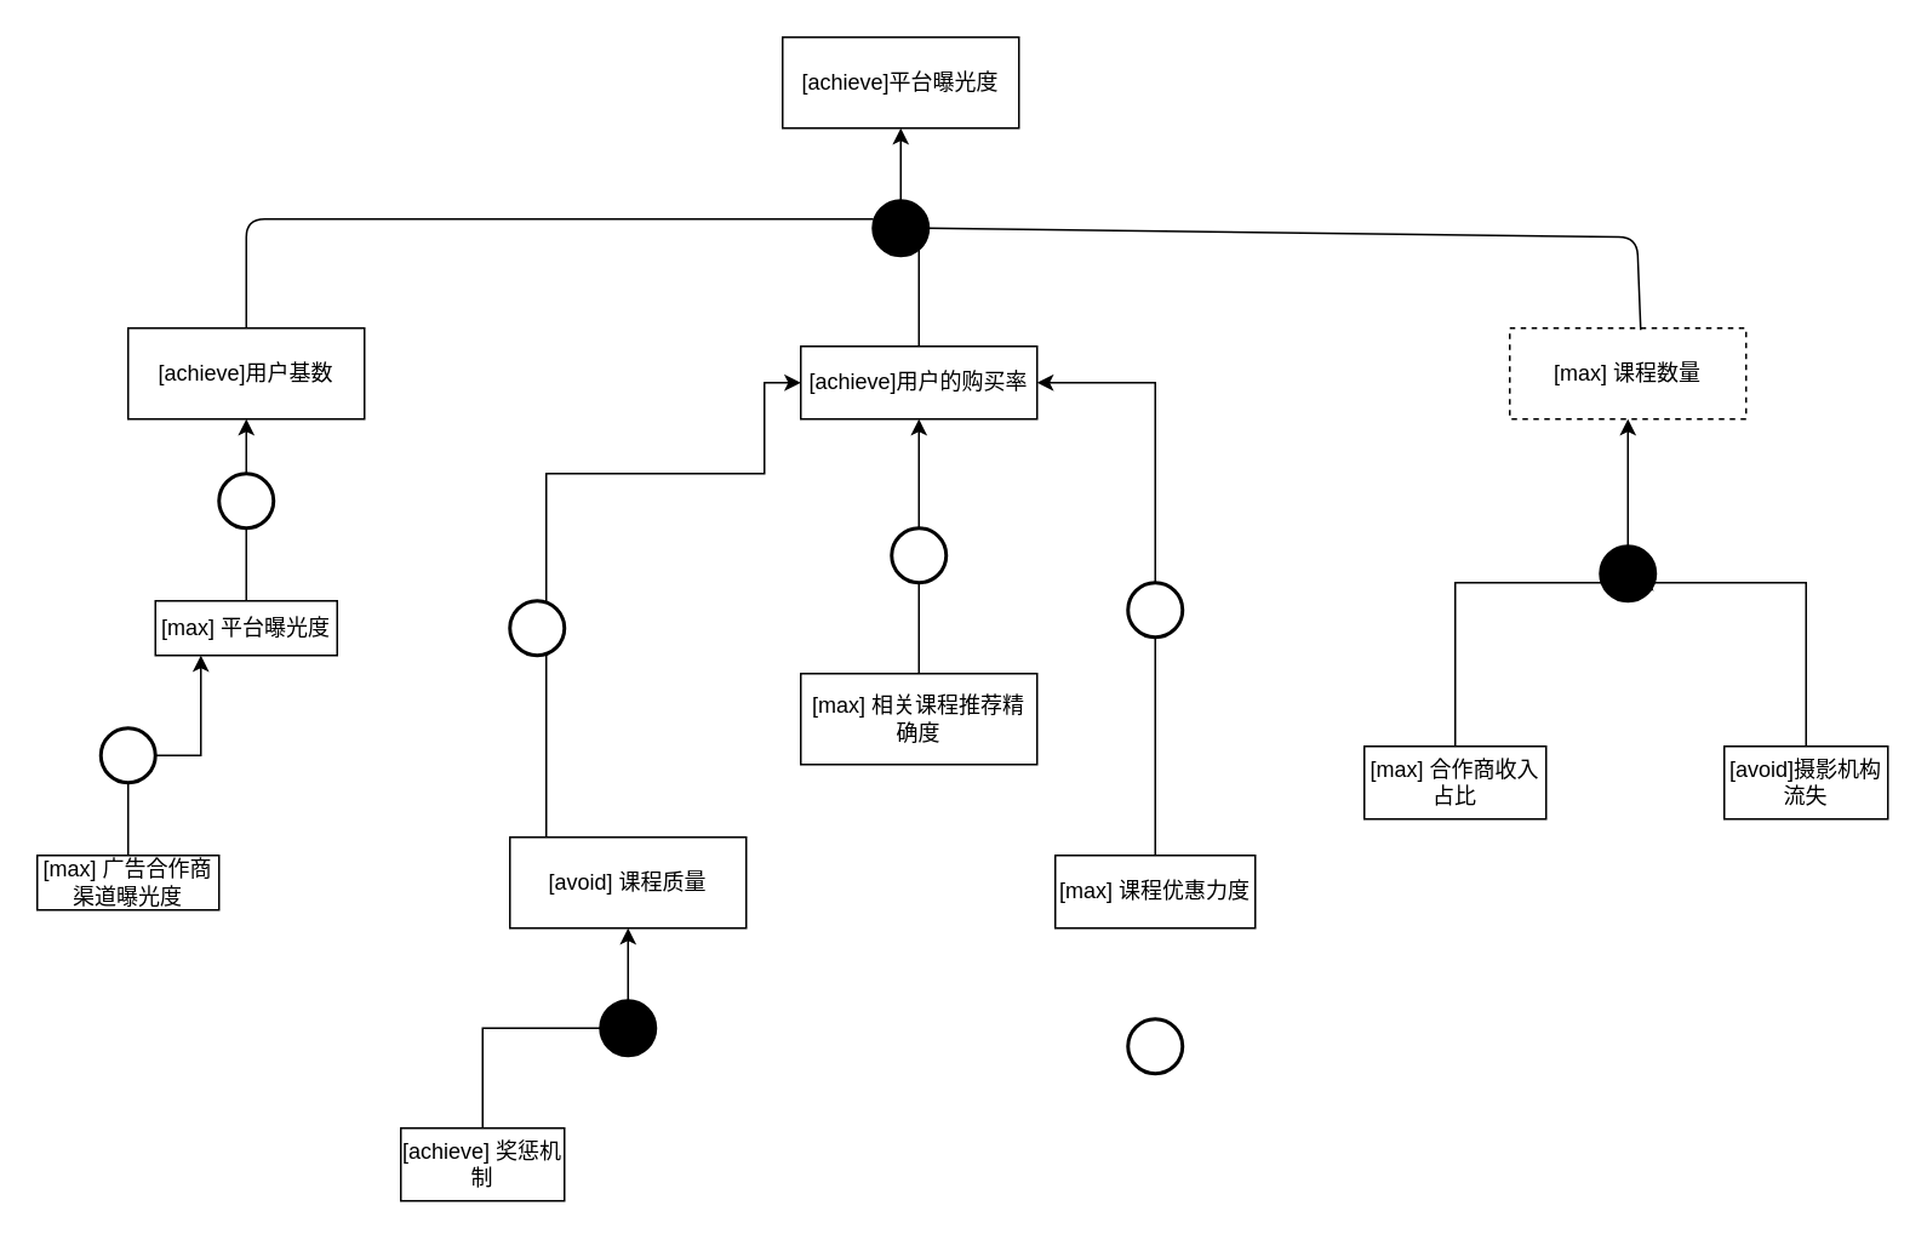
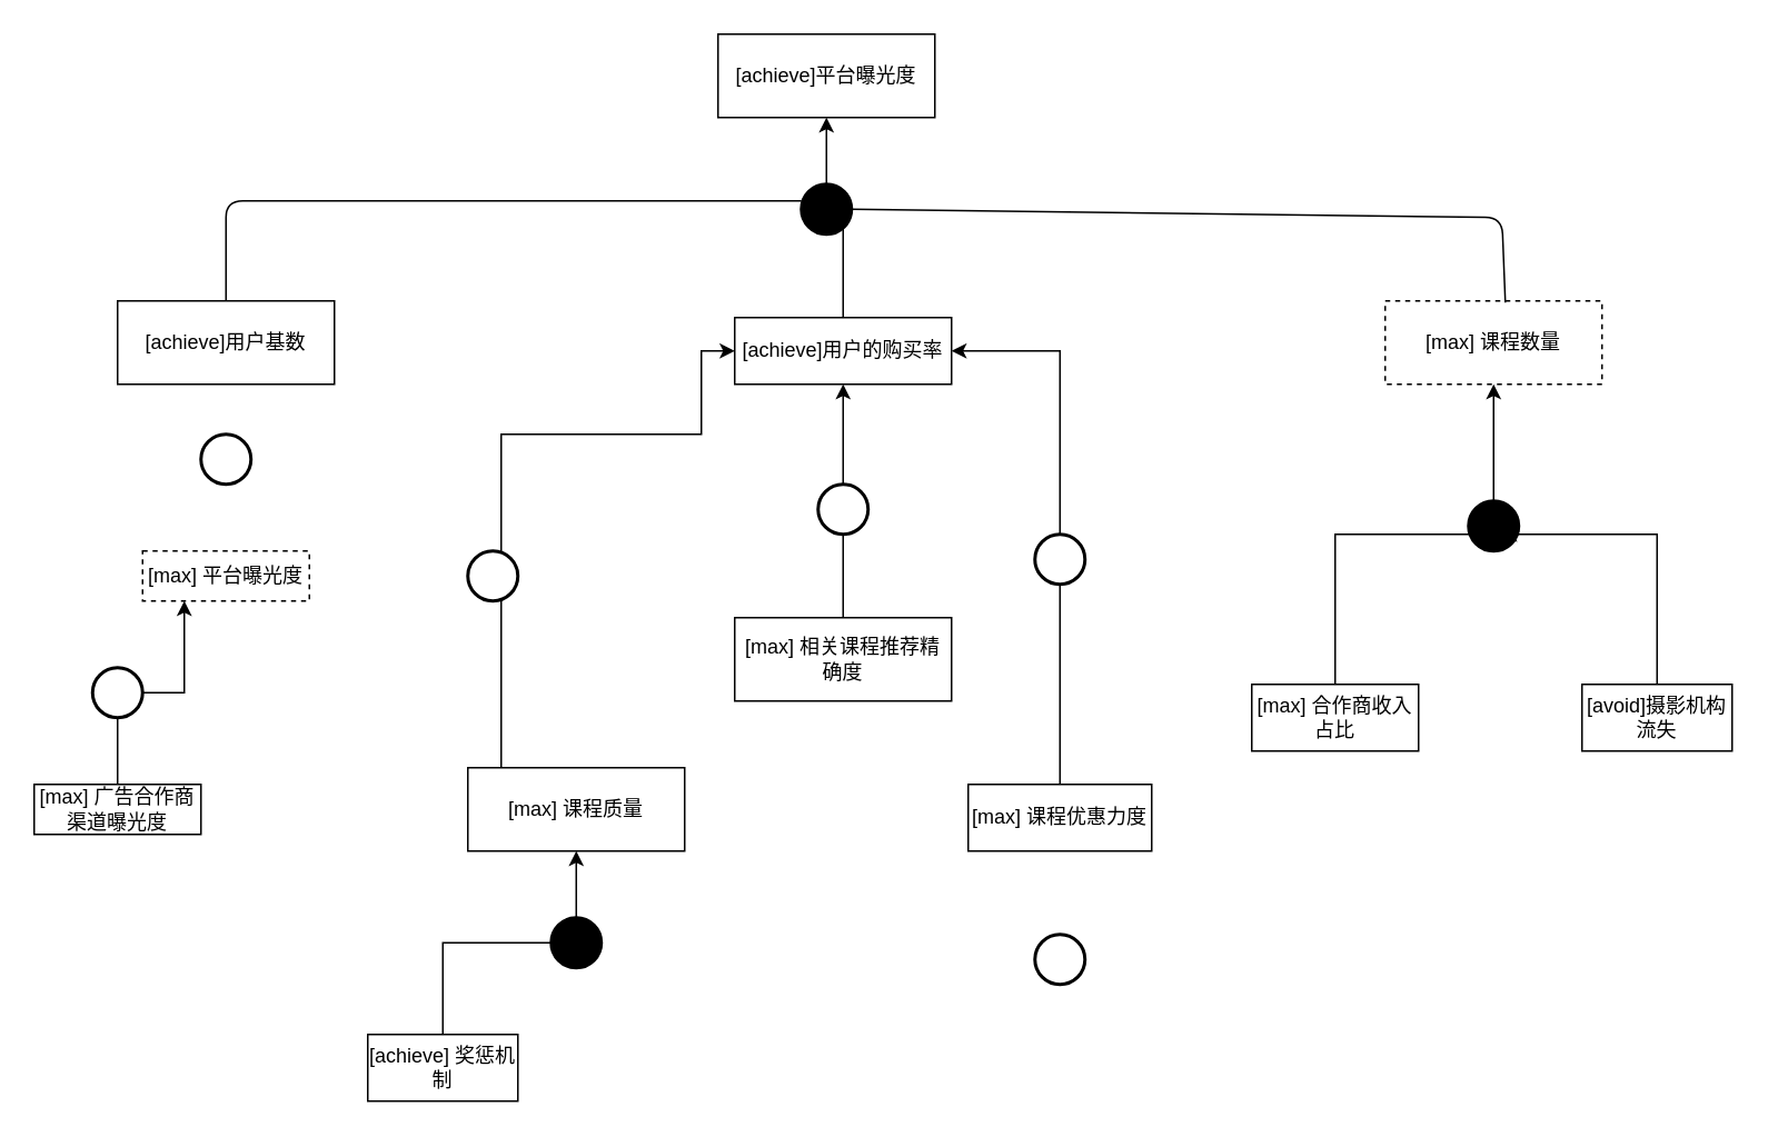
- <mxCell id="19" style="edgeStyle=orthogonalEdgeStyle;rounded=0;orthogonalLoop=1;jettySize=auto;html=1;entryX=0.5;entryY=1;entryDx=0;entryDy=0;" edge="1" parent="1" source="20" target="6"><mxGeometry relative="1" as="geometry"><mxPoint x="135" y="240" as="targetPoint" /></mxGeometry></mxCell>
- <mxCell id="20" value="[max] 平台曝光度" style="rounded=0;whiteSpace=wrap;html=1;" vertex="1" parent="1"><mxGeometry x="85" y="330" width="100" height="30" as="geometry" /></mxCell>
+ <mxCell id="20" value="[max] 平台曝光度" style="rounded=0;whiteSpace=wrap;html=1;dashed=1;" vertex="1" parent="1"><mxGeometry x="85" y="330" width="100" height="30" as="geometry" /></mxCell>
- <mxCell id="12" value="[avoid] 课程质量" style="rounded=0;whiteSpace=wrap;html=1;" vertex="1" parent="1"><mxGeometry x="280" y="460" width="130" height="50" as="geometry" /></mxCell>
+ <mxCell id="12" value="[max] 课程质量" style="rounded=0;whiteSpace=wrap;html=1;" vertex="1" parent="1"><mxGeometry x="280" y="460" width="130" height="50" as="geometry" /></mxCell>
